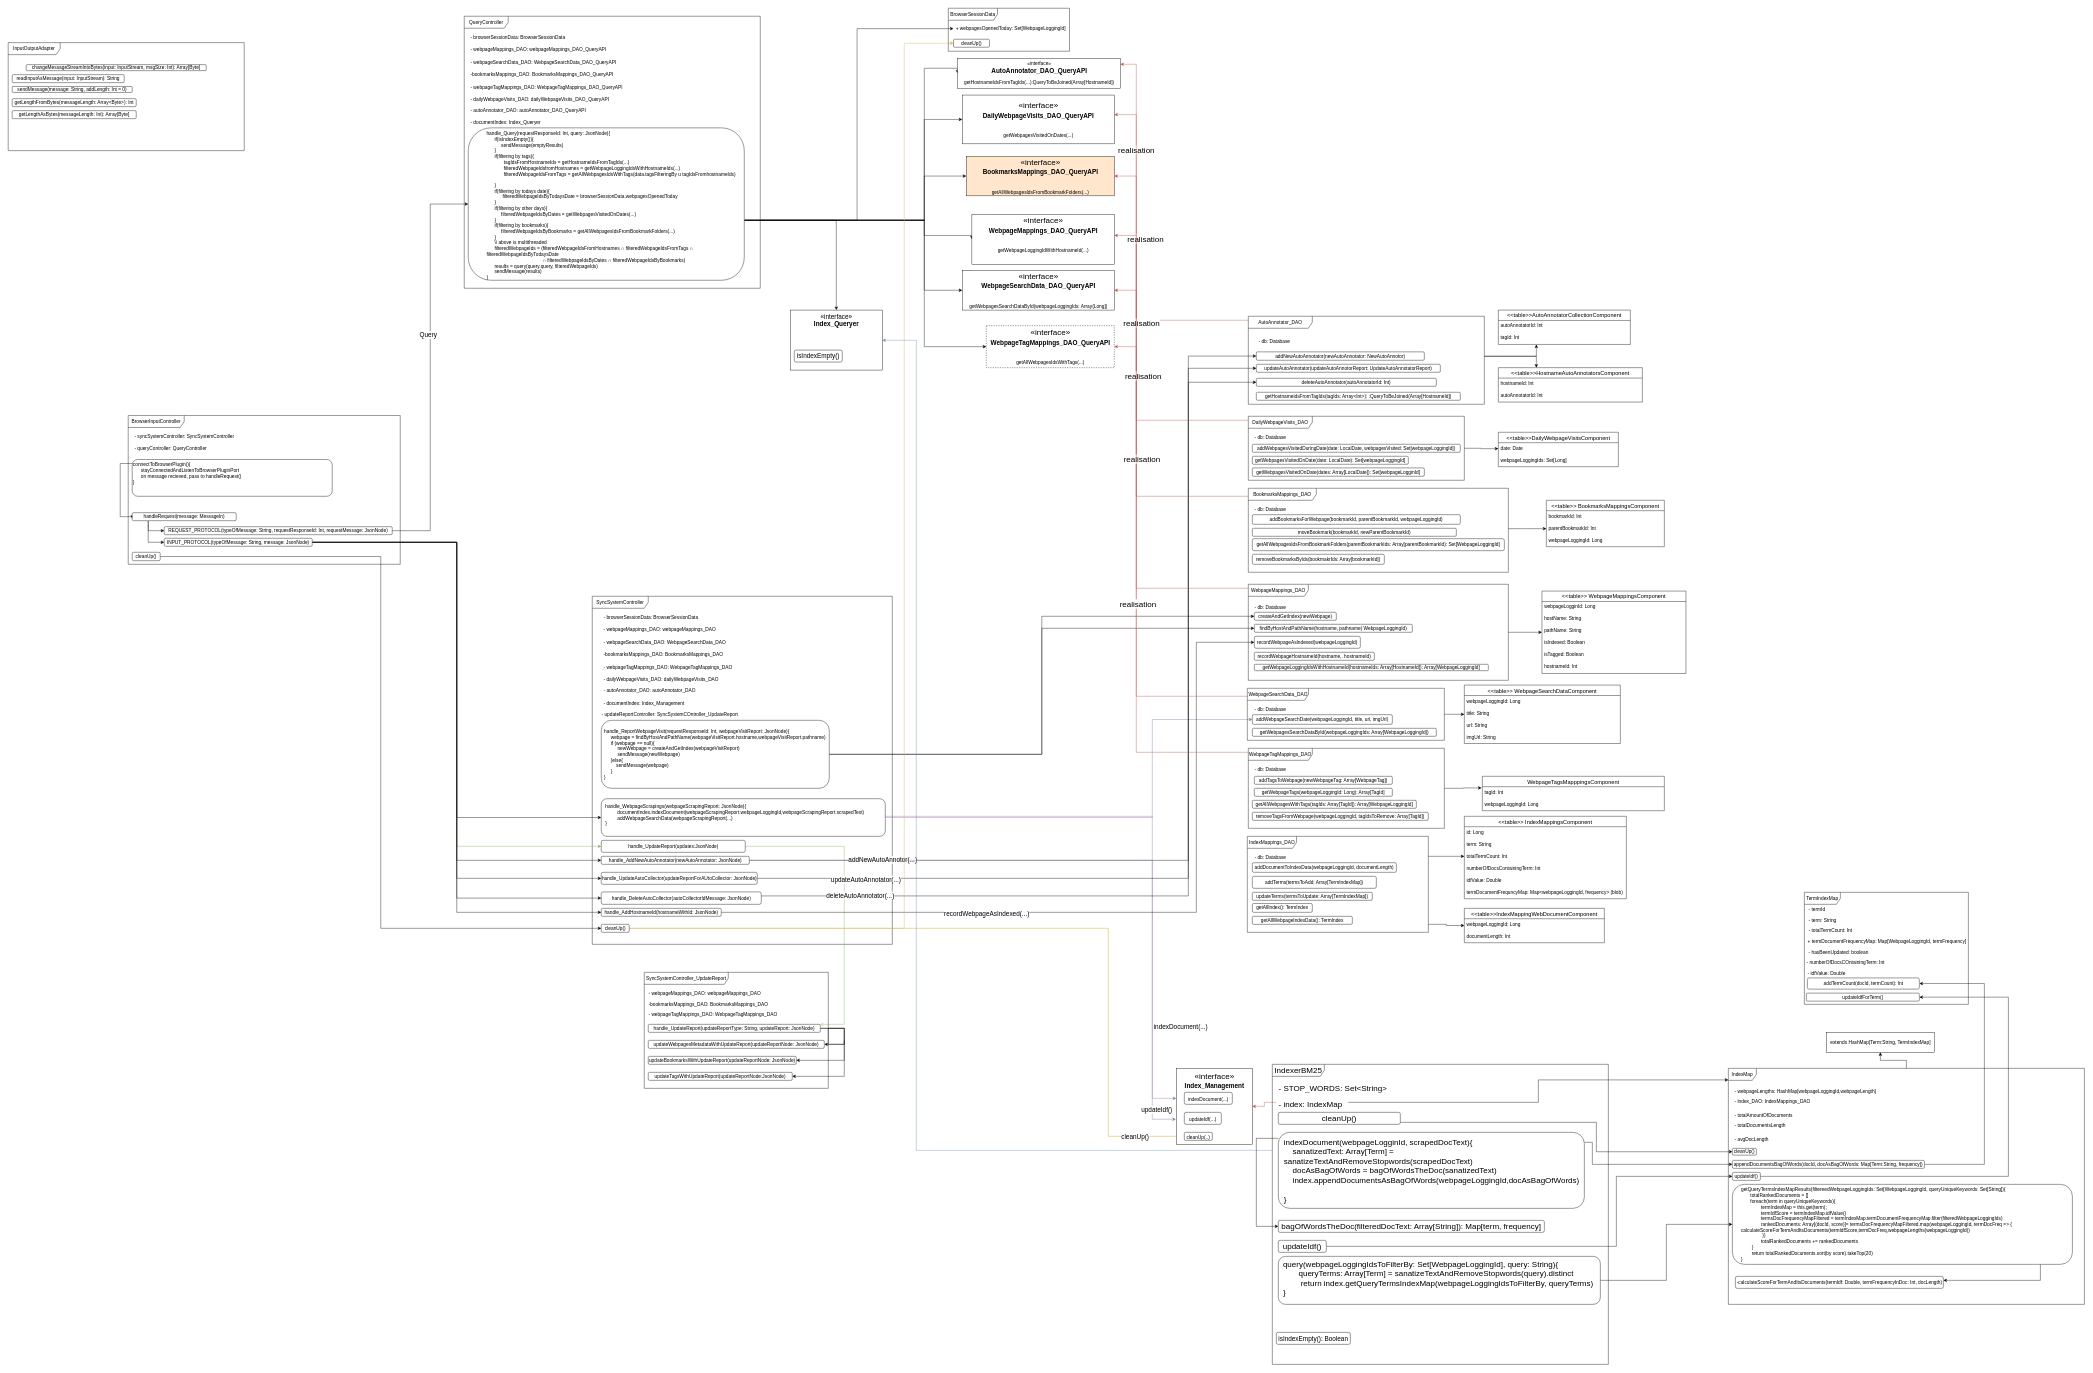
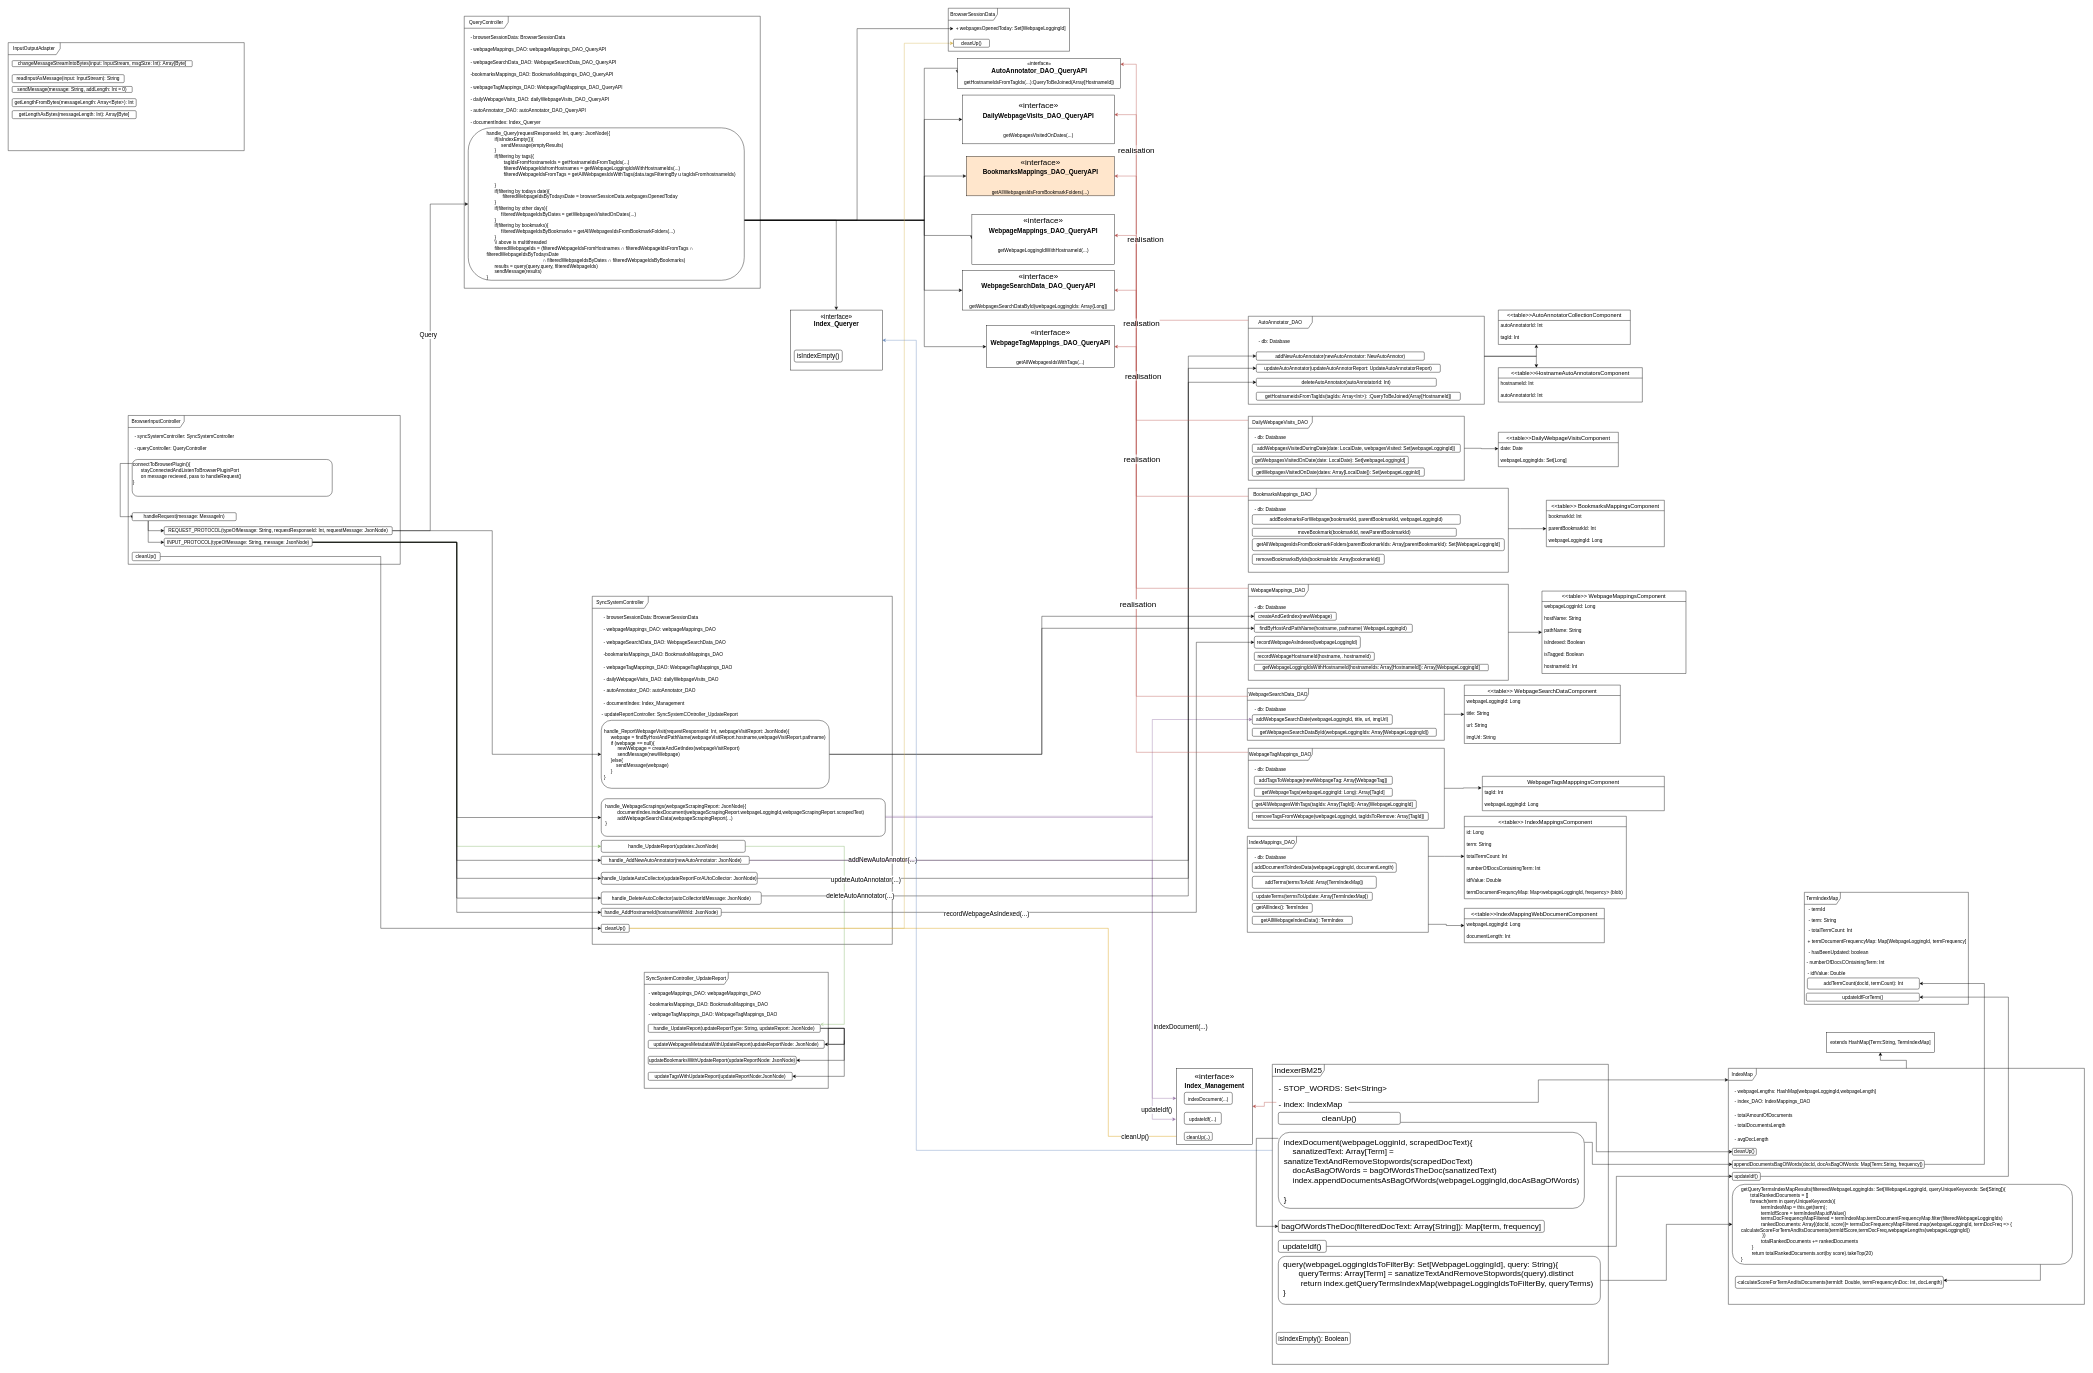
- <mxCell id="90" value="changeMessageStreamIntoBytes(input: InputStream, msgSize: Int): Array[Byte]" style="shape=ext;rounded=1;html=1;whiteSpace=wrap;" parent="1" vertex="1"><mxGeometry x="65" y="161" width="450" height="15" as="geometry" /></mxCell>
+ <mxCell id="90" value="changeMessageStreamIntoBytes(input: InputStream, msgSize: Int): Array[Byte]" style="shape=ext;rounded=1;html=1;whiteSpace=wrap;" parent="1" vertex="1"><mxGeometry x="30" y="151" width="450" height="15" as="geometry" /></mxCell>
- <mxCell id="203" value="«interface»&lt;br&gt;&lt;b&gt;&lt;font style=&quot;font-size: 16px&quot;&gt;WebpageTagMappings_DAO_QueryAPI&lt;/font&gt;&lt;/b&gt;&lt;br&gt;&lt;br&gt;&lt;font style=&quot;font-size: 12px&quot;&gt;getAllWebpagesIdsWithTags(...)&lt;/font&gt;" style="html=1;fontSize=20;dashed=1;" parent="1" vertex="1"><mxGeometry x="2465" y="813.5" width="320" height="105" as="geometry" /></mxCell>
+ <mxCell id="203" value="«interface»&lt;br&gt;&lt;b&gt;&lt;font style=&quot;font-size: 16px&quot;&gt;WebpageTagMappings_DAO_QueryAPI&lt;/font&gt;&lt;/b&gt;&lt;br&gt;&lt;br&gt;&lt;font style=&quot;font-size: 12px&quot;&gt;getAllWebpagesIdsWithTags(...)&lt;/font&gt;" style="html=1;fontSize=20;" parent="1" vertex="1"><mxGeometry x="2465" y="813.5" width="320" height="105" as="geometry" /></mxCell>
+ <mxCell id="78" style="edgeStyle=orthogonalEdgeStyle;rounded=0;orthogonalLoop=1;jettySize=auto;html=1;entryX=0;entryY=0.5;entryDx=0;entryDy=0;fontSize=16;" parent="1" source="79" target="32" edge="1"><mxGeometry relative="1" as="geometry"><Array as="points"><mxPoint x="1230" y="1326" /><mxPoint x="1230" y="1885" /></Array></mxGeometry></mxCell>
